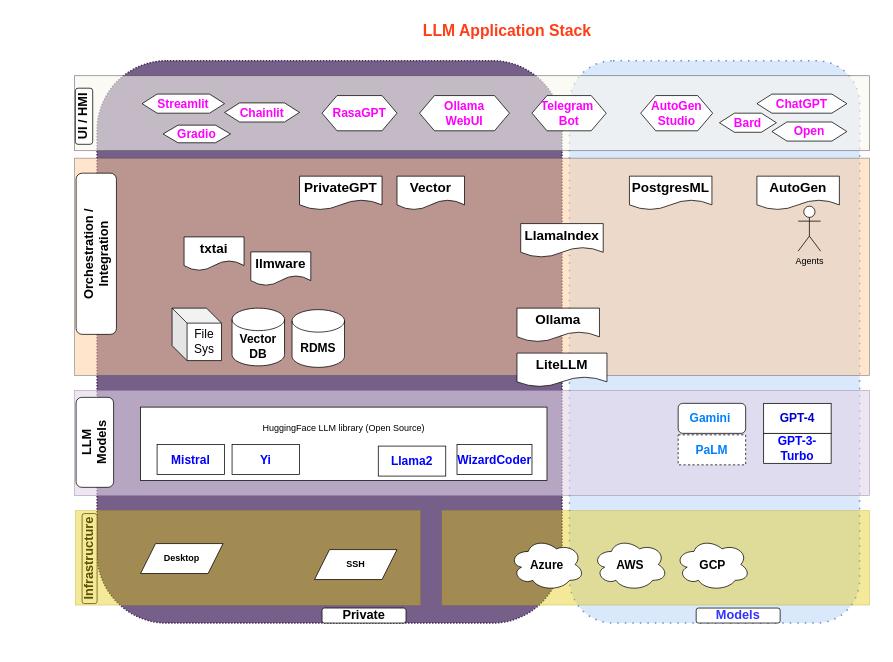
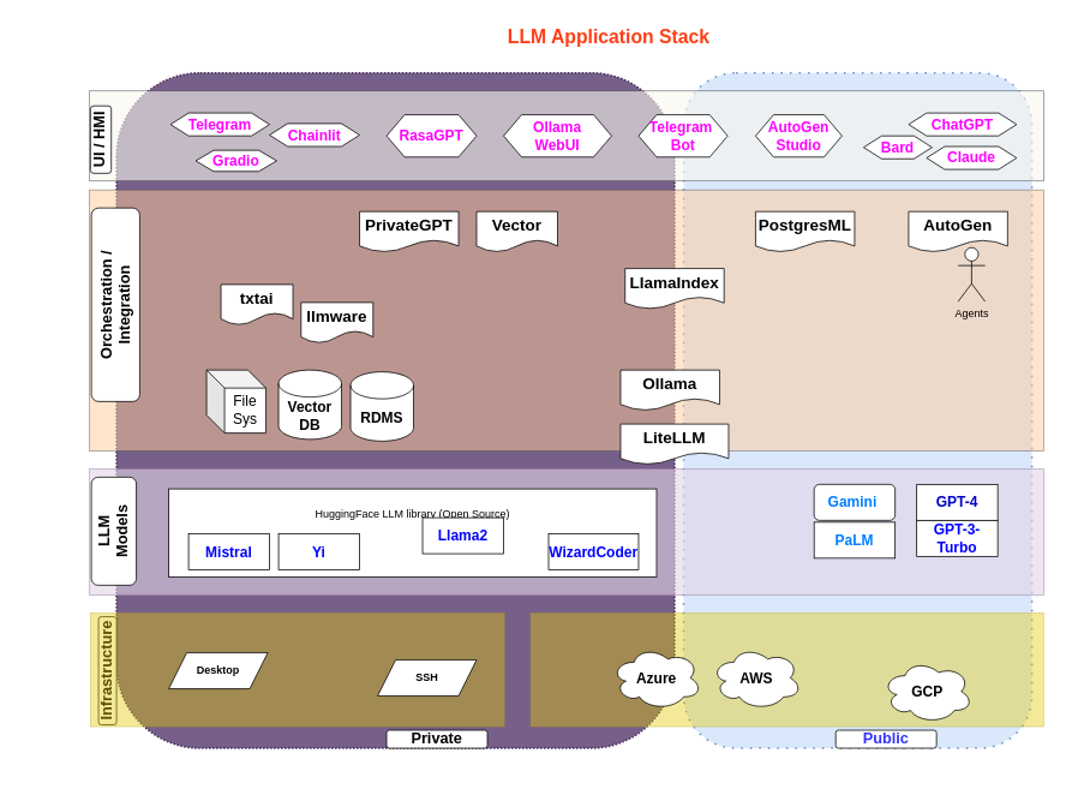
- <mxCell id="35" value="&lt;font color=&quot;#ff00ff&quot; style=&quot;font-size: 16px;&quot;&gt;&lt;b&gt;Streamlit&lt;/b&gt;&lt;/font&gt;" style="shape=hexagon;perimeter=hexagonPerimeter2;whiteSpace=wrap;html=1;fixedSize=1;" parent="2" vertex="1"><mxGeometry x="90" y="104.54" width="110" height="25.46" as="geometry" /></mxCell>
+ <mxCell id="35" value="&lt;font color=&quot;#ff00ff&quot; style=&quot;font-size: 16px;&quot;&gt;&lt;b&gt;Telegram&lt;/b&gt;&lt;/font&gt;" style="shape=hexagon;perimeter=hexagonPerimeter2;whiteSpace=wrap;html=1;fixedSize=1;" parent="2" vertex="1"><mxGeometry x="90" y="104.54" width="110" height="25.46" as="geometry" /></mxCell>
- <mxCell id="49" value="&lt;font color=&quot;#ff00ff&quot; style=&quot;font-size: 16px;&quot;&gt;&lt;b&gt;AutoGen&lt;br&gt;Studio&lt;br&gt;&lt;/b&gt;&lt;/font&gt;" style="shape=hexagon;perimeter=hexagonPerimeter2;whiteSpace=wrap;html=1;fixedSize=1;" parent="2" vertex="1"><mxGeometry x="755" y="106.5" width="96" height="47" as="geometry" /></mxCell>
+ <mxCell id="49" value="&lt;font color=&quot;#ff00ff&quot; style=&quot;font-size: 16px;&quot;&gt;&lt;b&gt;AutoGen&lt;br&gt;Studio&lt;br&gt;&lt;/b&gt;&lt;/font&gt;" style="shape=hexagon;perimeter=hexagonPerimeter2;whiteSpace=wrap;html=1;fixedSize=1;" parent="2" vertex="1"><mxGeometry x="740" y="106.5" width="96" height="47" as="geometry" /></mxCell>
- <mxCell id="39" value="&lt;font color=&quot;#ff00ff&quot; style=&quot;font-size: 16px;&quot;&gt;&lt;b&gt;Open&lt;/b&gt;&lt;/font&gt;" style="shape=hexagon;perimeter=hexagonPerimeter2;whiteSpace=wrap;html=1;fixedSize=1;" parent="2" vertex="1"><mxGeometry x="930" y="141.75" width="100" height="25.46" as="geometry" /></mxCell>
+ <mxCell id="39" value="&lt;font color=&quot;#ff00ff&quot; style=&quot;font-size: 16px;&quot;&gt;&lt;b&gt;Claude&lt;/b&gt;&lt;/font&gt;" style="shape=hexagon;perimeter=hexagonPerimeter2;whiteSpace=wrap;html=1;fixedSize=1;" parent="2" vertex="1"><mxGeometry x="930" y="141.75" width="100" height="25.46" as="geometry" /></mxCell>
- <mxCell id="21" value="&lt;font color=&quot;#007fff&quot; style=&quot;font-size: 16px;&quot;&gt;&lt;b&gt;PaLM&lt;/b&gt;&lt;/font&gt;" style="rounded=0;whiteSpace=wrap;html=1;dashed=1;" parent="2" vertex="1"><mxGeometry x="805" y="559" width="90" height="40" as="geometry" /></mxCell>
+ <mxCell id="21" value="&lt;font color=&quot;#007fff&quot; style=&quot;font-size: 16px;&quot;&gt;&lt;b&gt;PaLM&lt;/b&gt;&lt;/font&gt;" style="rounded=0;whiteSpace=wrap;html=1;" parent="2" vertex="1"><mxGeometry x="805" y="559" width="90" height="40" as="geometry" /></mxCell>
- <mxCell id="46" value="&lt;font color=&quot;#0000ff&quot; style=&quot;font-size: 16px;&quot;&gt;&lt;b&gt;Llama2&lt;/b&gt;&lt;/font&gt;" style="rounded=0;whiteSpace=wrap;html=1;" parent="2" vertex="1"><mxGeometry x="405" y="574" width="90" height="40" as="geometry" /></mxCell>
+ <mxCell id="46" value="&lt;font color=&quot;#0000ff&quot; style=&quot;font-size: 16px;&quot;&gt;&lt;b&gt;Llama2&lt;/b&gt;&lt;/font&gt;" style="rounded=0;whiteSpace=wrap;html=1;" parent="2" vertex="1"><mxGeometry x="370" y="554" width="90" height="40" as="geometry" /></mxCell>
- <mxCell id="43" value="&lt;b style=&quot;border-color: var(--border-color);&quot;&gt;&lt;font style=&quot;border-color: var(--border-color); font-size: 16px;&quot;&gt;GCP&lt;/font&gt;&lt;/b&gt;" style="ellipse;shape=cloud;whiteSpace=wrap;html=1;" parent="2" vertex="1"><mxGeometry x="801" y="697" width="100" height="70" as="geometry" /></mxCell>
+ <mxCell id="43" value="&lt;b style=&quot;border-color: var(--border-color);&quot;&gt;&lt;font style=&quot;border-color: var(--border-color); font-size: 16px;&quot;&gt;GCP&lt;/font&gt;&lt;/b&gt;" style="ellipse;shape=cloud;whiteSpace=wrap;html=1;" parent="2" vertex="1"><mxGeometry x="881" y="712" width="100" height="70" as="geometry" /></mxCell>
- <mxCell id="8" value="&lt;b&gt;&lt;font color=&quot;#3333ff&quot; style=&quot;font-size: 17px;&quot;&gt;Models&lt;/font&gt;&lt;/b&gt;" style="rounded=1;whiteSpace=wrap;html=1;" parent="2" vertex="1"><mxGeometry x="829" y="790" width="112" height="20" as="geometry" /></mxCell>
+ <mxCell id="8" value="&lt;b&gt;&lt;font color=&quot;#3333ff&quot; style=&quot;font-size: 17px;&quot;&gt;Public&lt;/font&gt;&lt;/b&gt;" style="rounded=1;whiteSpace=wrap;html=1;" parent="2" vertex="1"><mxGeometry x="829" y="790" width="112" height="20" as="geometry" /></mxCell>
